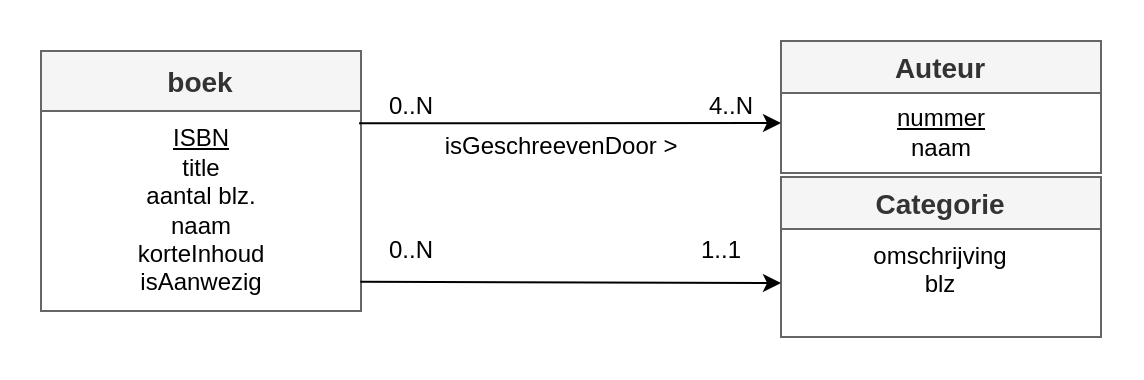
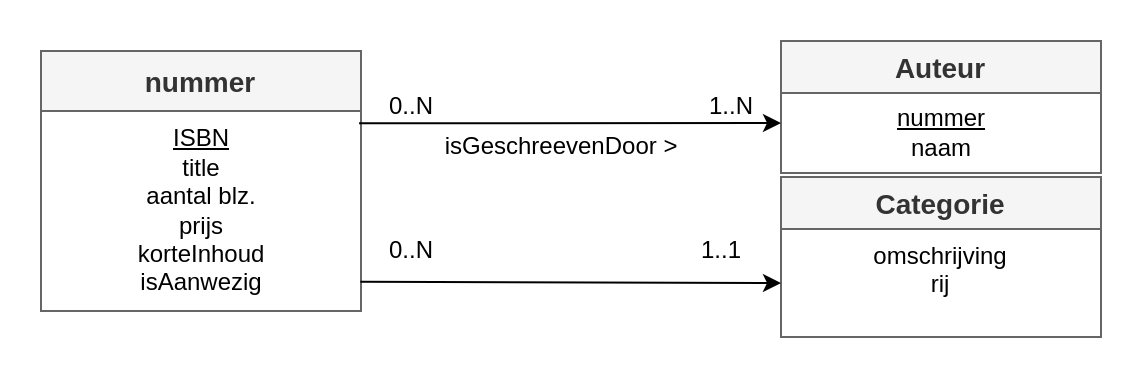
- <mxCell id="2" value="boek" style="swimlane;fontStyle=1;childLayout=stackLayout;horizontal=1;startSize=30;horizontalStack=0;resizeParent=1;resizeParentMax=0;resizeLast=0;collapsible=1;marginBottom=0;align=center;fontSize=14;strokeColor=#666666;fillColor=#f5f5f5;fontColor=#333333;" parent="1" vertex="1"><mxGeometry x="20" y="25" width="160" height="130" as="geometry" /></mxCell>
+ <mxCell id="2" value="nummer" style="swimlane;fontStyle=1;childLayout=stackLayout;horizontal=1;startSize=30;horizontalStack=0;resizeParent=1;resizeParentMax=0;resizeLast=0;collapsible=1;marginBottom=0;align=center;fontSize=14;strokeColor=#666666;fillColor=#f5f5f5;fontColor=#333333;" parent="1" vertex="1"><mxGeometry x="20" y="25" width="160" height="130" as="geometry" /></mxCell>
- <mxCell id="11" value="4..N" style="text;html=1;align=center;verticalAlign=middle;resizable=0;points=[];autosize=1;strokeColor=none;fillColor=none;" parent="1" vertex="1"><mxGeometry x="340" y="38" width="50" height="30" as="geometry" /></mxCell>
+ <mxCell id="11" value="1..N" style="text;html=1;align=center;verticalAlign=middle;resizable=0;points=[];autosize=1;strokeColor=none;fillColor=none;" parent="1" vertex="1"><mxGeometry x="340" y="38" width="50" height="30" as="geometry" /></mxCell>
- <mxCell id="3" value="&lt;div style=&quot;&quot;&gt;&lt;span style=&quot;background-color: initial;&quot;&gt;&lt;u&gt;ISBN&lt;/u&gt;&lt;/span&gt;&lt;/div&gt;&lt;span style=&quot;&quot;&gt;title&lt;/span&gt;&lt;br style=&quot;padding: 0px; margin: 0px;&quot;&gt;&lt;span style=&quot;&quot;&gt;aantal blz.&lt;/span&gt;&lt;br style=&quot;padding: 0px; margin: 0px;&quot;&gt;&lt;span style=&quot;&quot;&gt;naam&lt;/span&gt;&lt;br style=&quot;padding: 0px; margin: 0px;&quot;&gt;&lt;span style=&quot;&quot;&gt;korteInhoud&lt;/span&gt;&lt;br style=&quot;padding: 0px; margin: 0px;&quot;&gt;&lt;span style=&quot;&quot;&gt;isAanwezig&lt;/span&gt;" style="text;html=1;align=center;verticalAlign=middle;resizable=0;points=[];autosize=1;strokeColor=none;fillColor=none;" parent="2" vertex="1"><mxGeometry y="30" width="160" height="100" as="geometry" /></mxCell>
+ <mxCell id="3" value="&lt;div style=&quot;&quot;&gt;&lt;span style=&quot;background-color: initial;&quot;&gt;&lt;u&gt;ISBN&lt;/u&gt;&lt;/span&gt;&lt;/div&gt;&lt;span style=&quot;&quot;&gt;title&lt;/span&gt;&lt;br style=&quot;padding: 0px; margin: 0px;&quot;&gt;&lt;span style=&quot;&quot;&gt;aantal blz.&lt;/span&gt;&lt;br style=&quot;padding: 0px; margin: 0px;&quot;&gt;&lt;span style=&quot;&quot;&gt;prijs&lt;/span&gt;&lt;br style=&quot;padding: 0px; margin: 0px;&quot;&gt;&lt;span style=&quot;&quot;&gt;korteInhoud&lt;/span&gt;&lt;br style=&quot;padding: 0px; margin: 0px;&quot;&gt;&lt;span style=&quot;&quot;&gt;isAanwezig&lt;/span&gt;" style="text;html=1;align=center;verticalAlign=middle;resizable=0;points=[];autosize=1;strokeColor=none;fillColor=none;" parent="2" vertex="1"><mxGeometry y="30" width="160" height="100" as="geometry" /></mxCell>
- <mxCell id="8" value="omschrijving&#10;blz" style="text;strokeColor=none;fillColor=none;spacingLeft=4;spacingRight=4;overflow=hidden;rotatable=0;points=[[0,0.5],[1,0.5]];portConstraint=eastwest;fontSize=12;align=center;" parent="7" vertex="1"><mxGeometry y="26" width="160" height="54" as="geometry" /></mxCell>
+ <mxCell id="8" value="omschrijving&#10;rij" style="text;strokeColor=none;fillColor=none;spacingLeft=4;spacingRight=4;overflow=hidden;rotatable=0;points=[[0,0.5],[1,0.5]];portConstraint=eastwest;fontSize=12;align=center;" parent="7" vertex="1"><mxGeometry y="26" width="160" height="54" as="geometry" /></mxCell>
